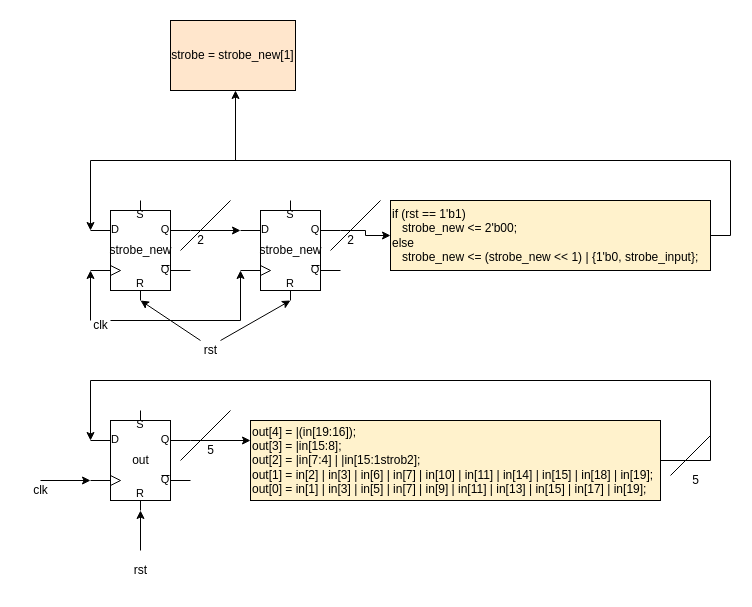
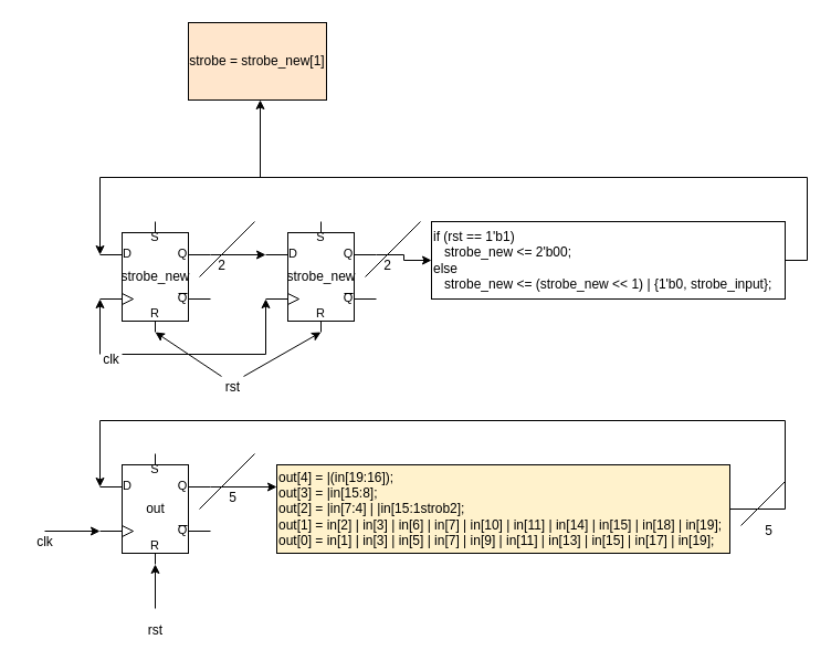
- <mxCell id="15" value="if (rst == 1'b1)&lt;br&gt;&amp;nbsp;&amp;nbsp; strobe_new &amp;lt;= 2'b00;&lt;br&gt;else&lt;br&gt;&amp;nbsp;&amp;nbsp; strobe_new &amp;lt;= (strobe_new &amp;lt;&amp;lt; 1) | {1'b0, strobe_input};" style="rounded=0;whiteSpace=wrap;html=1;align=left;fillColor=#fff2cc;" parent="1" vertex="1"><mxGeometry x="390" y="200" width="320" height="70" as="geometry" /></mxCell>
+ <mxCell id="15" value="if (rst == 1'b1)&lt;br&gt;&amp;nbsp;&amp;nbsp; strobe_new &amp;lt;= 2'b00;&lt;br&gt;else&lt;br&gt;&amp;nbsp;&amp;nbsp; strobe_new &amp;lt;= (strobe_new &amp;lt;&amp;lt; 1) | {1'b0, strobe_input};" style="rounded=0;whiteSpace=wrap;html=1;align=left;" parent="1" vertex="1"><mxGeometry x="390" y="200" width="320" height="70" as="geometry" /></mxCell>
